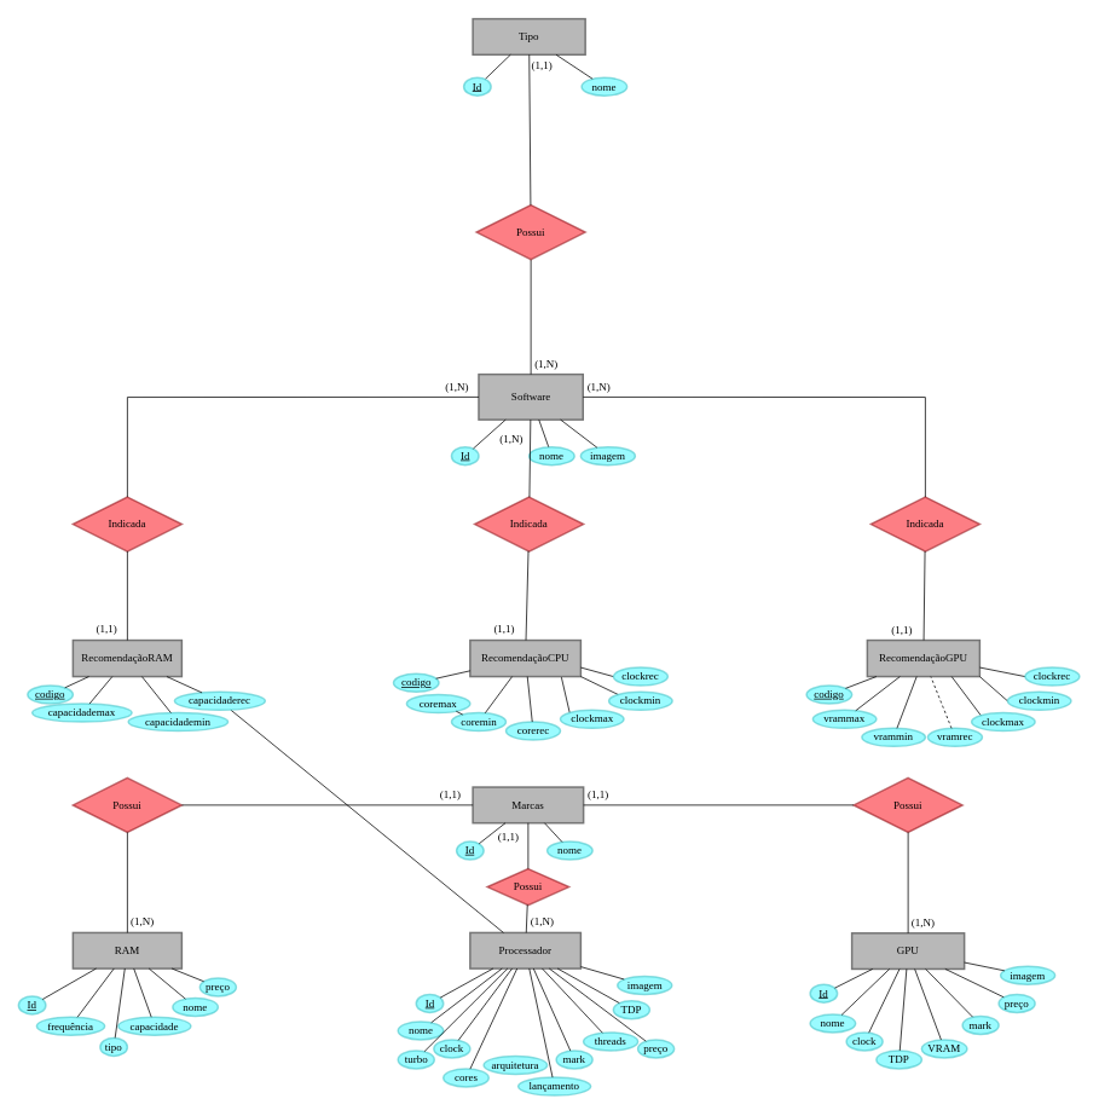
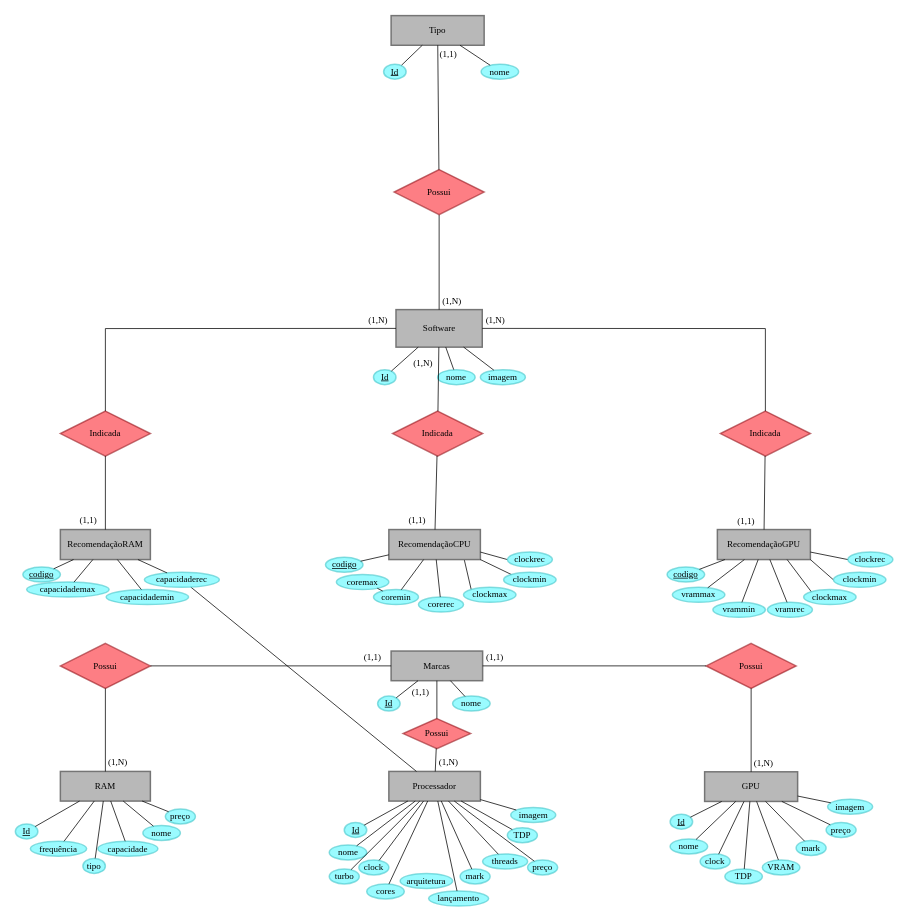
- <mxCell id="90" value="" style="endArrow=none;html=1;rounded=0;shadow=0;fontFamily=Verdana;dashed=1;" parent="1" source="79" target="25" edge="1"><mxGeometry relative="1" as="geometry"><mxPoint x="870" y="935.25" as="sourcePoint" /><mxPoint x="1030" y="935.25" as="targetPoint" /></mxGeometry></mxCell>
+ <mxCell id="90" value="" style="endArrow=none;html=1;rounded=0;shadow=0;fontFamily=Verdana;" parent="1" source="79" target="25" edge="1"><mxGeometry relative="1" as="geometry"><mxPoint x="870" y="935.25" as="sourcePoint" /><mxPoint x="1030" y="935.25" as="targetPoint" /></mxGeometry></mxCell>
